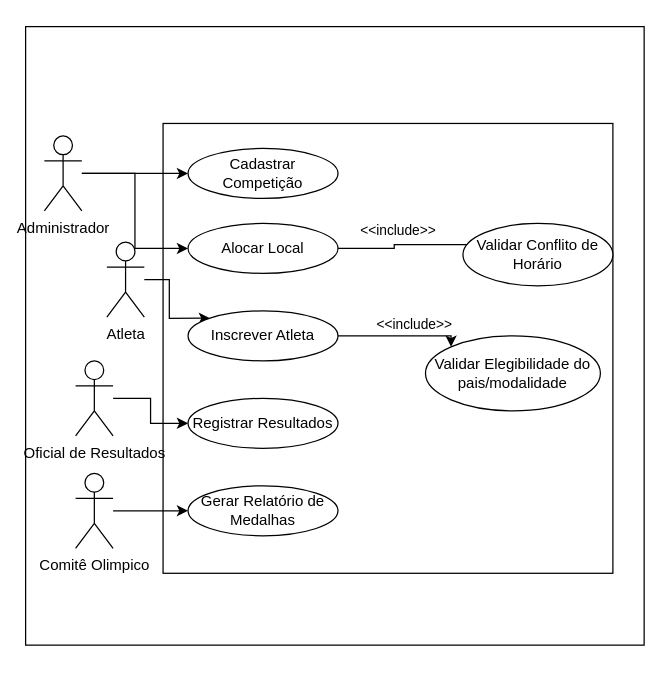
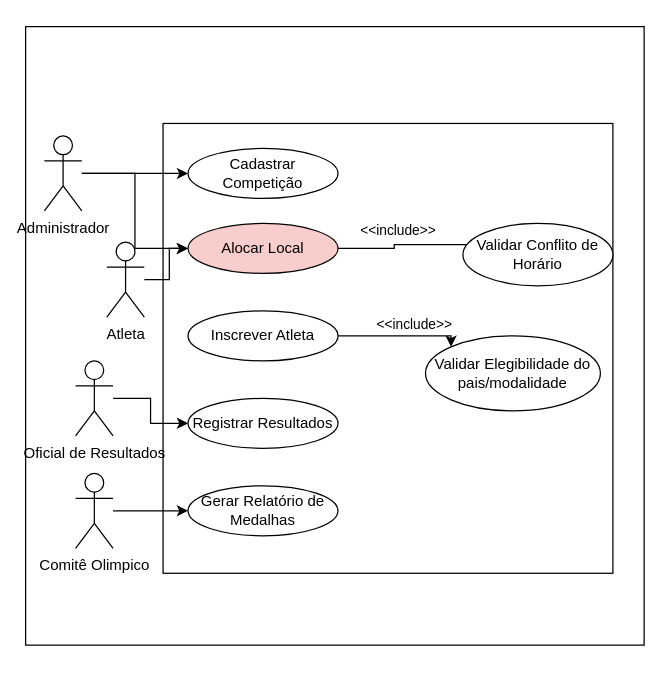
- <mxCell id="16" value="Alocar Local" style="ellipse;whiteSpace=wrap;html=1;" vertex="1" parent="1"><mxGeometry x="150" y="178" width="120" height="40" as="geometry" /></mxCell>
+ <mxCell id="16" value="Alocar Local" style="ellipse;whiteSpace=wrap;html=1;fillColor=#f8cecc;" vertex="1" parent="1"><mxGeometry x="150" y="178" width="120" height="40" as="geometry" /></mxCell>
- <mxCell id="7" style="edgeStyle=orthogonalEdgeStyle;rounded=0;orthogonalLoop=1;jettySize=auto;html=1;entryX=0;entryY=0;entryDx=0;entryDy=0;" edge="1" parent="1" source="8" target="19"><mxGeometry relative="1" as="geometry" /></mxCell>
+ <mxCell id="7" style="edgeStyle=orthogonalEdgeStyle;rounded=0;orthogonalLoop=1;jettySize=auto;html=1;" edge="1" parent="1" source="8" target="16"><mxGeometry relative="1" as="geometry" /></mxCell>
